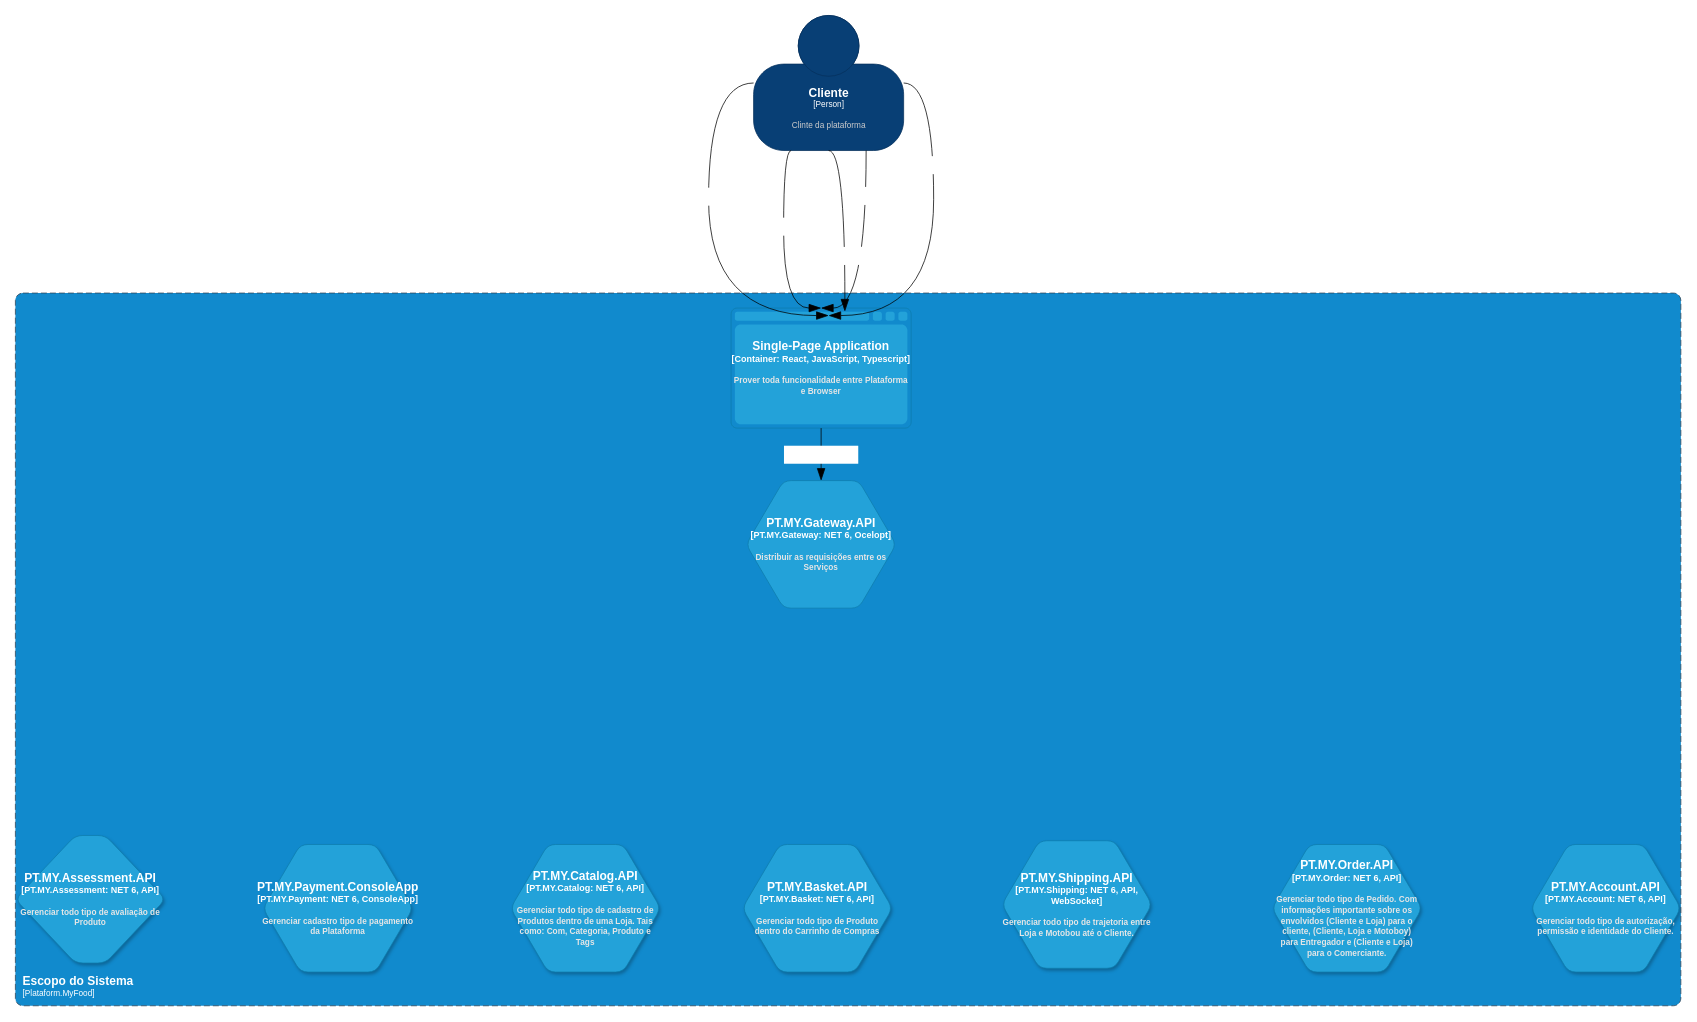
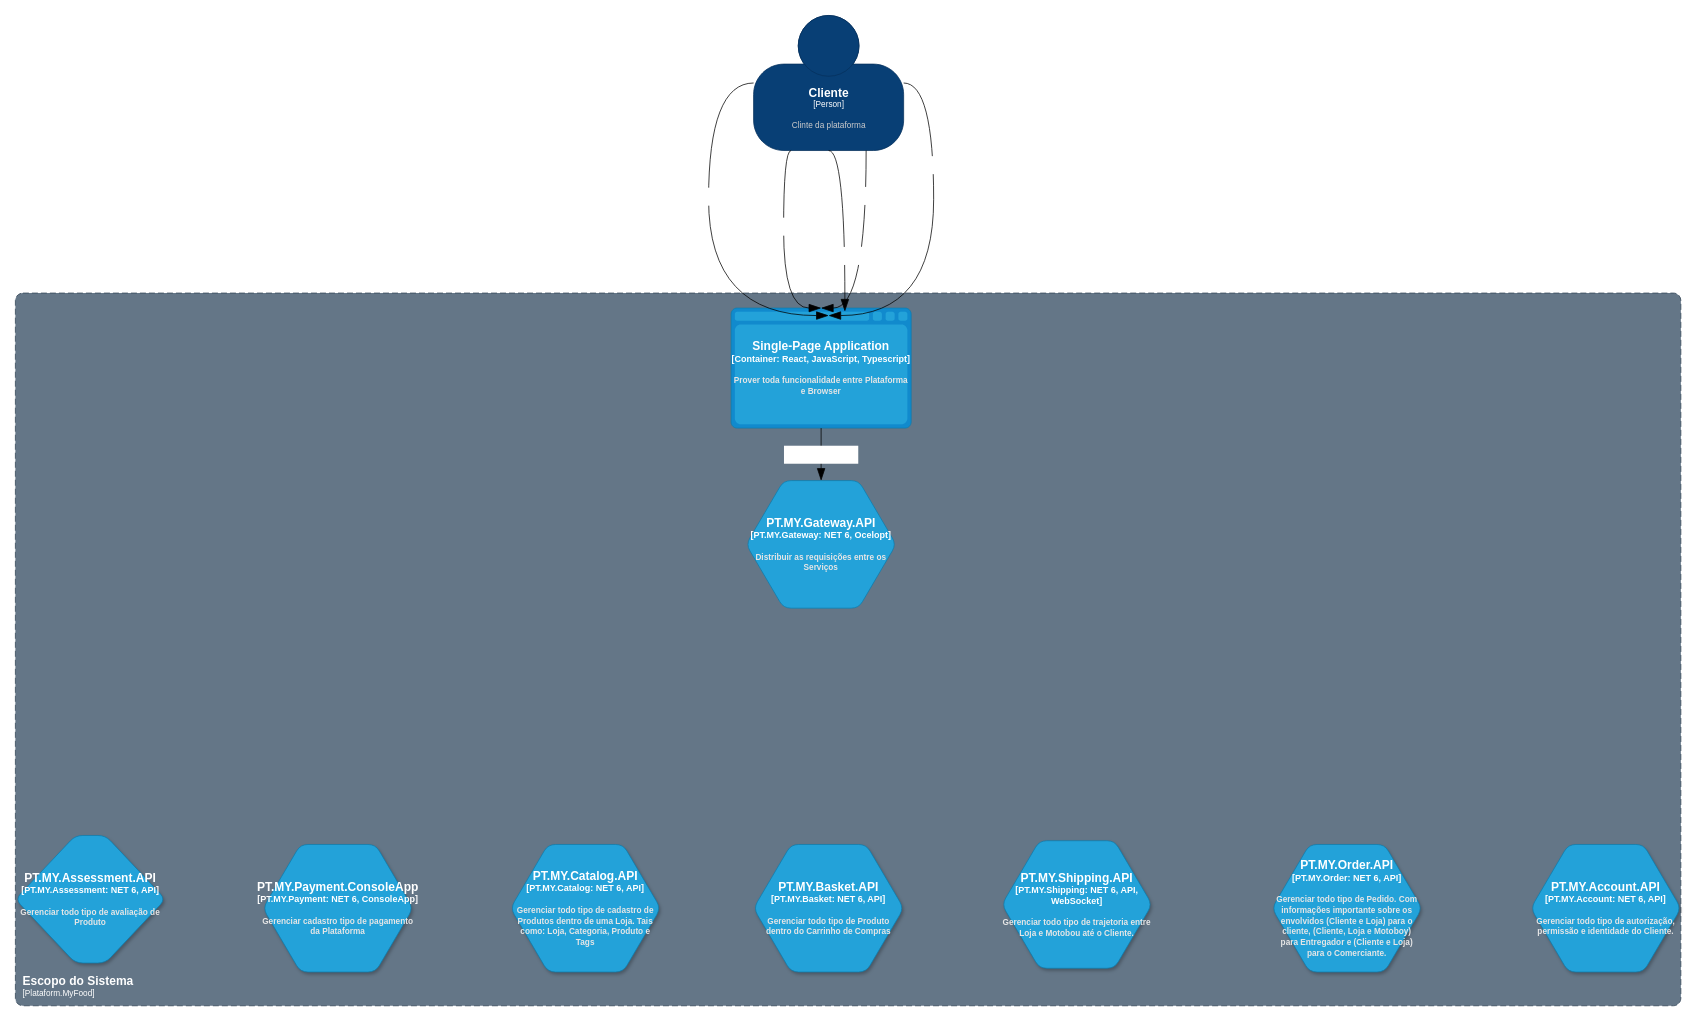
- <mxCell id="2" value="&lt;font style=&quot;font-size: 16px&quot;&gt;&lt;b&gt;&lt;div style=&quot;text-align: left&quot;&gt;Escopo do Sistema&lt;/div&gt;&lt;/b&gt;&lt;/font&gt;&lt;div style=&quot;text-align: left&quot;&gt;[Plataform.MyFood]&lt;/div&gt;" style="rounded=1;fontSize=11;whiteSpace=wrap;html=1;dashed=1;arcSize=20;labelBackgroundColor=none;align=left;verticalAlign=bottom;labelBorderColor=none;spacingTop=0;spacing=10;dashPattern=8 4;metaEdit=1;rotatable=0;perimeter=rectanglePerimeter;noLabel=0;labelPadding=0;allowArrows=0;connectable=0;expand=0;recursiveResize=0;editable=1;pointerEvents=0;absoluteArcSize=1;points=[[0.25,0,0],[0.5,0,0],[0.75,0,0],[1,0.25,0],[1,0.5,0],[1,0.75,0],[0.75,1,0],[0.5,1,0],[0.25,1,0],[0,0.75,0],[0,0.5,0],[0,0.25,0]];fillColor=#118acd;fontColor=#ffffff;strokeColor=#314354;" parent="1" vertex="1"><mxGeometry x="20" y="390" width="2220" height="950" as="geometry" /></mxCell>
+ <mxCell id="2" value="&lt;font style=&quot;font-size: 16px&quot;&gt;&lt;b&gt;&lt;div style=&quot;text-align: left&quot;&gt;Escopo do Sistema&lt;/div&gt;&lt;/b&gt;&lt;/font&gt;&lt;div style=&quot;text-align: left&quot;&gt;[Plataform.MyFood]&lt;/div&gt;" style="rounded=1;fontSize=11;whiteSpace=wrap;html=1;dashed=1;arcSize=20;labelBackgroundColor=none;align=left;verticalAlign=bottom;labelBorderColor=none;spacingTop=0;spacing=10;dashPattern=8 4;metaEdit=1;rotatable=0;perimeter=rectanglePerimeter;noLabel=0;labelPadding=0;allowArrows=0;connectable=0;expand=0;recursiveResize=0;editable=1;pointerEvents=0;absoluteArcSize=1;points=[[0.25,0,0],[0.5,0,0],[0.75,0,0],[1,0.25,0],[1,0.5,0],[1,0.75,0],[0.75,1,0],[0.5,1,0],[0.25,1,0],[0,0.75,0],[0,0.5,0],[0,0.25,0]];fillColor=#647687;fontColor=#ffffff;strokeColor=#314354;" parent="1" vertex="1"><mxGeometry x="20" y="390" width="2220" height="950" as="geometry" /></mxCell>
- <mxCell id="4" value="&lt;font style=&quot;font-size: 16px&quot;&gt;&lt;b&gt;PT.MY.Catalog.API&lt;/font&gt;&lt;div&gt;[PT.MY.Catalog:&amp;nbsp;NET 6, API]&lt;/div&gt;&lt;br&gt;&lt;div&gt;&lt;font style=&quot;font-size: 11px&quot;&gt;&lt;font color=&quot;#E6E6E6&quot;&gt;Gerenciar todo tipo de cadastro de Produtos dentro de uma Loja. Tais como: Com, Categoria, Produto e Tags &lt;/font&gt;&lt;/div&gt;" style="shape=hexagon;size=50;perimeter=hexagonPerimeter2;whiteSpace=wrap;html=1;fixedSize=1;rounded=1;labelBackgroundColor=none;fillColor=#23A2D9;fontSize=12;fontColor=#ffffff;align=center;strokeColor=#0E7DAD;metaEdit=1;points=[[0.5,0,0],[1,0.25,0],[1,0.5,0],[1,0.75,0],[0.5,1,0],[0,0.75,0],[0,0.5,0],[0,0.25,0]];resizable=0;shadow=1;" vertex="1" parent="1"><mxGeometry y="1125" width="200" height="170" as="geometry" x="680" /></mxCell>
+ <mxCell id="4" value="&lt;font style=&quot;font-size: 16px&quot;&gt;&lt;b&gt;PT.MY.Catalog.API&lt;/font&gt;&lt;div&gt;[PT.MY.Catalog:&amp;nbsp;NET 6, API]&lt;/div&gt;&lt;br&gt;&lt;div&gt;&lt;font style=&quot;font-size: 11px&quot;&gt;&lt;font color=&quot;#E6E6E6&quot;&gt;Gerenciar todo tipo de cadastro de Produtos dentro de uma Loja. Tais como: Loja, Categoria, Produto e Tags &lt;/font&gt;&lt;/div&gt;" style="shape=hexagon;size=50;perimeter=hexagonPerimeter2;whiteSpace=wrap;html=1;fixedSize=1;rounded=1;labelBackgroundColor=none;fillColor=#23A2D9;fontSize=12;fontColor=#ffffff;align=center;strokeColor=#0E7DAD;metaEdit=1;points=[[0.5,0,0],[1,0.25,0],[1,0.5,0],[1,0.75,0],[0.5,1,0],[0,0.75,0],[0,0.5,0],[0,0.25,0]];resizable=0;shadow=1;" vertex="1" parent="1"><mxGeometry y="1125" width="200" height="170" as="geometry" x="680" /></mxCell>
- <mxCell id="5" value="&lt;font style=&quot;font-size: 16px&quot;&gt;&lt;b&gt;PT.MY.Basket.API&lt;/font&gt;&lt;div&gt;[PT.MY.Basket:&amp;nbsp;NET 6, API]&lt;/div&gt;&lt;br&gt;&lt;div&gt;&lt;font style=&quot;font-size: 11px&quot;&gt;&lt;font color=&quot;#E6E6E6&quot;&gt;Gerenciar todo tipo de Produto dentro do Carrinho de Compras &lt;/font&gt;&lt;/div&gt;" style="shape=hexagon;size=50;perimeter=hexagonPerimeter2;whiteSpace=wrap;html=1;fixedSize=1;rounded=1;labelBackgroundColor=none;fillColor=#23A2D9;fontSize=12;fontColor=#ffffff;align=center;strokeColor=#0E7DAD;metaEdit=1;points=[[0.5,0,0],[1,0.25,0],[1,0.5,0],[1,0.75,0],[0.5,1,0],[0,0.75,0],[0,0.5,0],[0,0.25,0]];resizable=0;shadow=1;" vertex="1" parent="1"><mxGeometry x="989" y="1125" width="200" height="170" as="geometry" /></mxCell>
+ <mxCell id="5" value="&lt;font style=&quot;font-size: 16px&quot;&gt;&lt;b&gt;PT.MY.Basket.API&lt;/font&gt;&lt;div&gt;[PT.MY.Basket:&amp;nbsp;NET 6, API]&lt;/div&gt;&lt;br&gt;&lt;div&gt;&lt;font style=&quot;font-size: 11px&quot;&gt;&lt;font color=&quot;#E6E6E6&quot;&gt;Gerenciar todo tipo de Produto dentro do Carrinho de Compras &lt;/font&gt;&lt;/div&gt;" style="shape=hexagon;size=50;perimeter=hexagonPerimeter2;whiteSpace=wrap;html=1;fixedSize=1;rounded=1;labelBackgroundColor=none;fillColor=#23A2D9;fontSize=12;fontColor=#ffffff;align=center;strokeColor=#0E7DAD;metaEdit=1;points=[[0.5,0,0],[1,0.25,0],[1,0.5,0],[1,0.75,0],[0.5,1,0],[0,0.75,0],[0,0.5,0],[0,0.25,0]];resizable=0;shadow=1;" vertex="1" parent="1"><mxGeometry x="1004" y="1125" width="200" height="170" as="geometry" /></mxCell>
